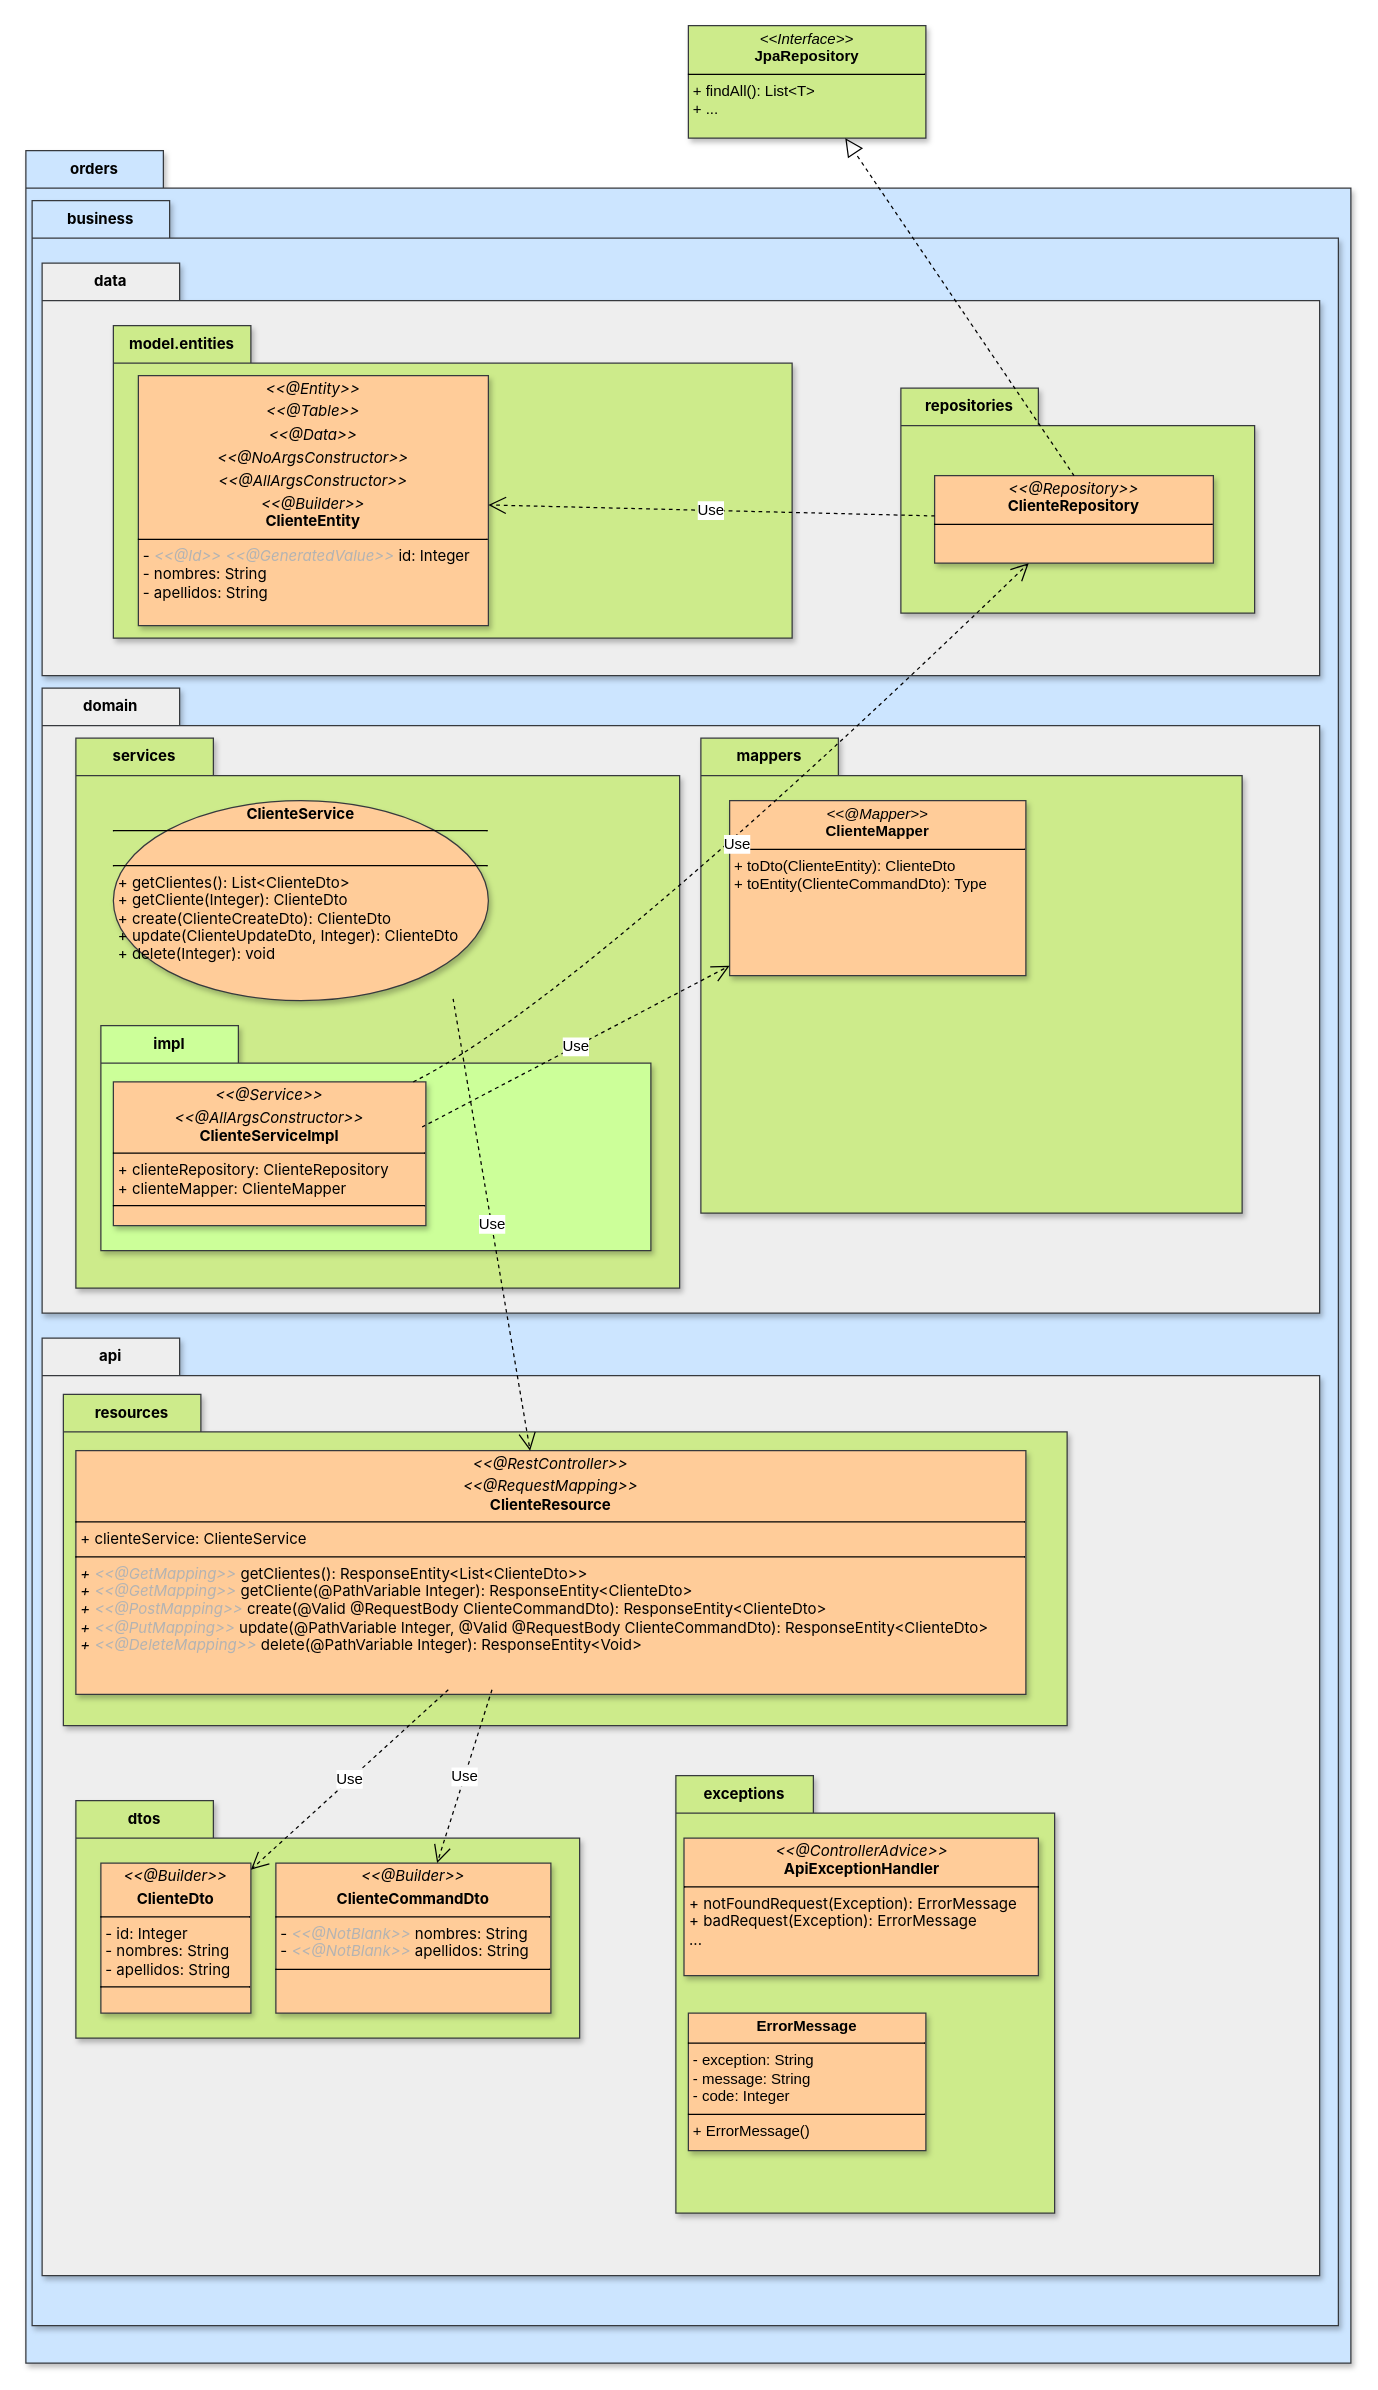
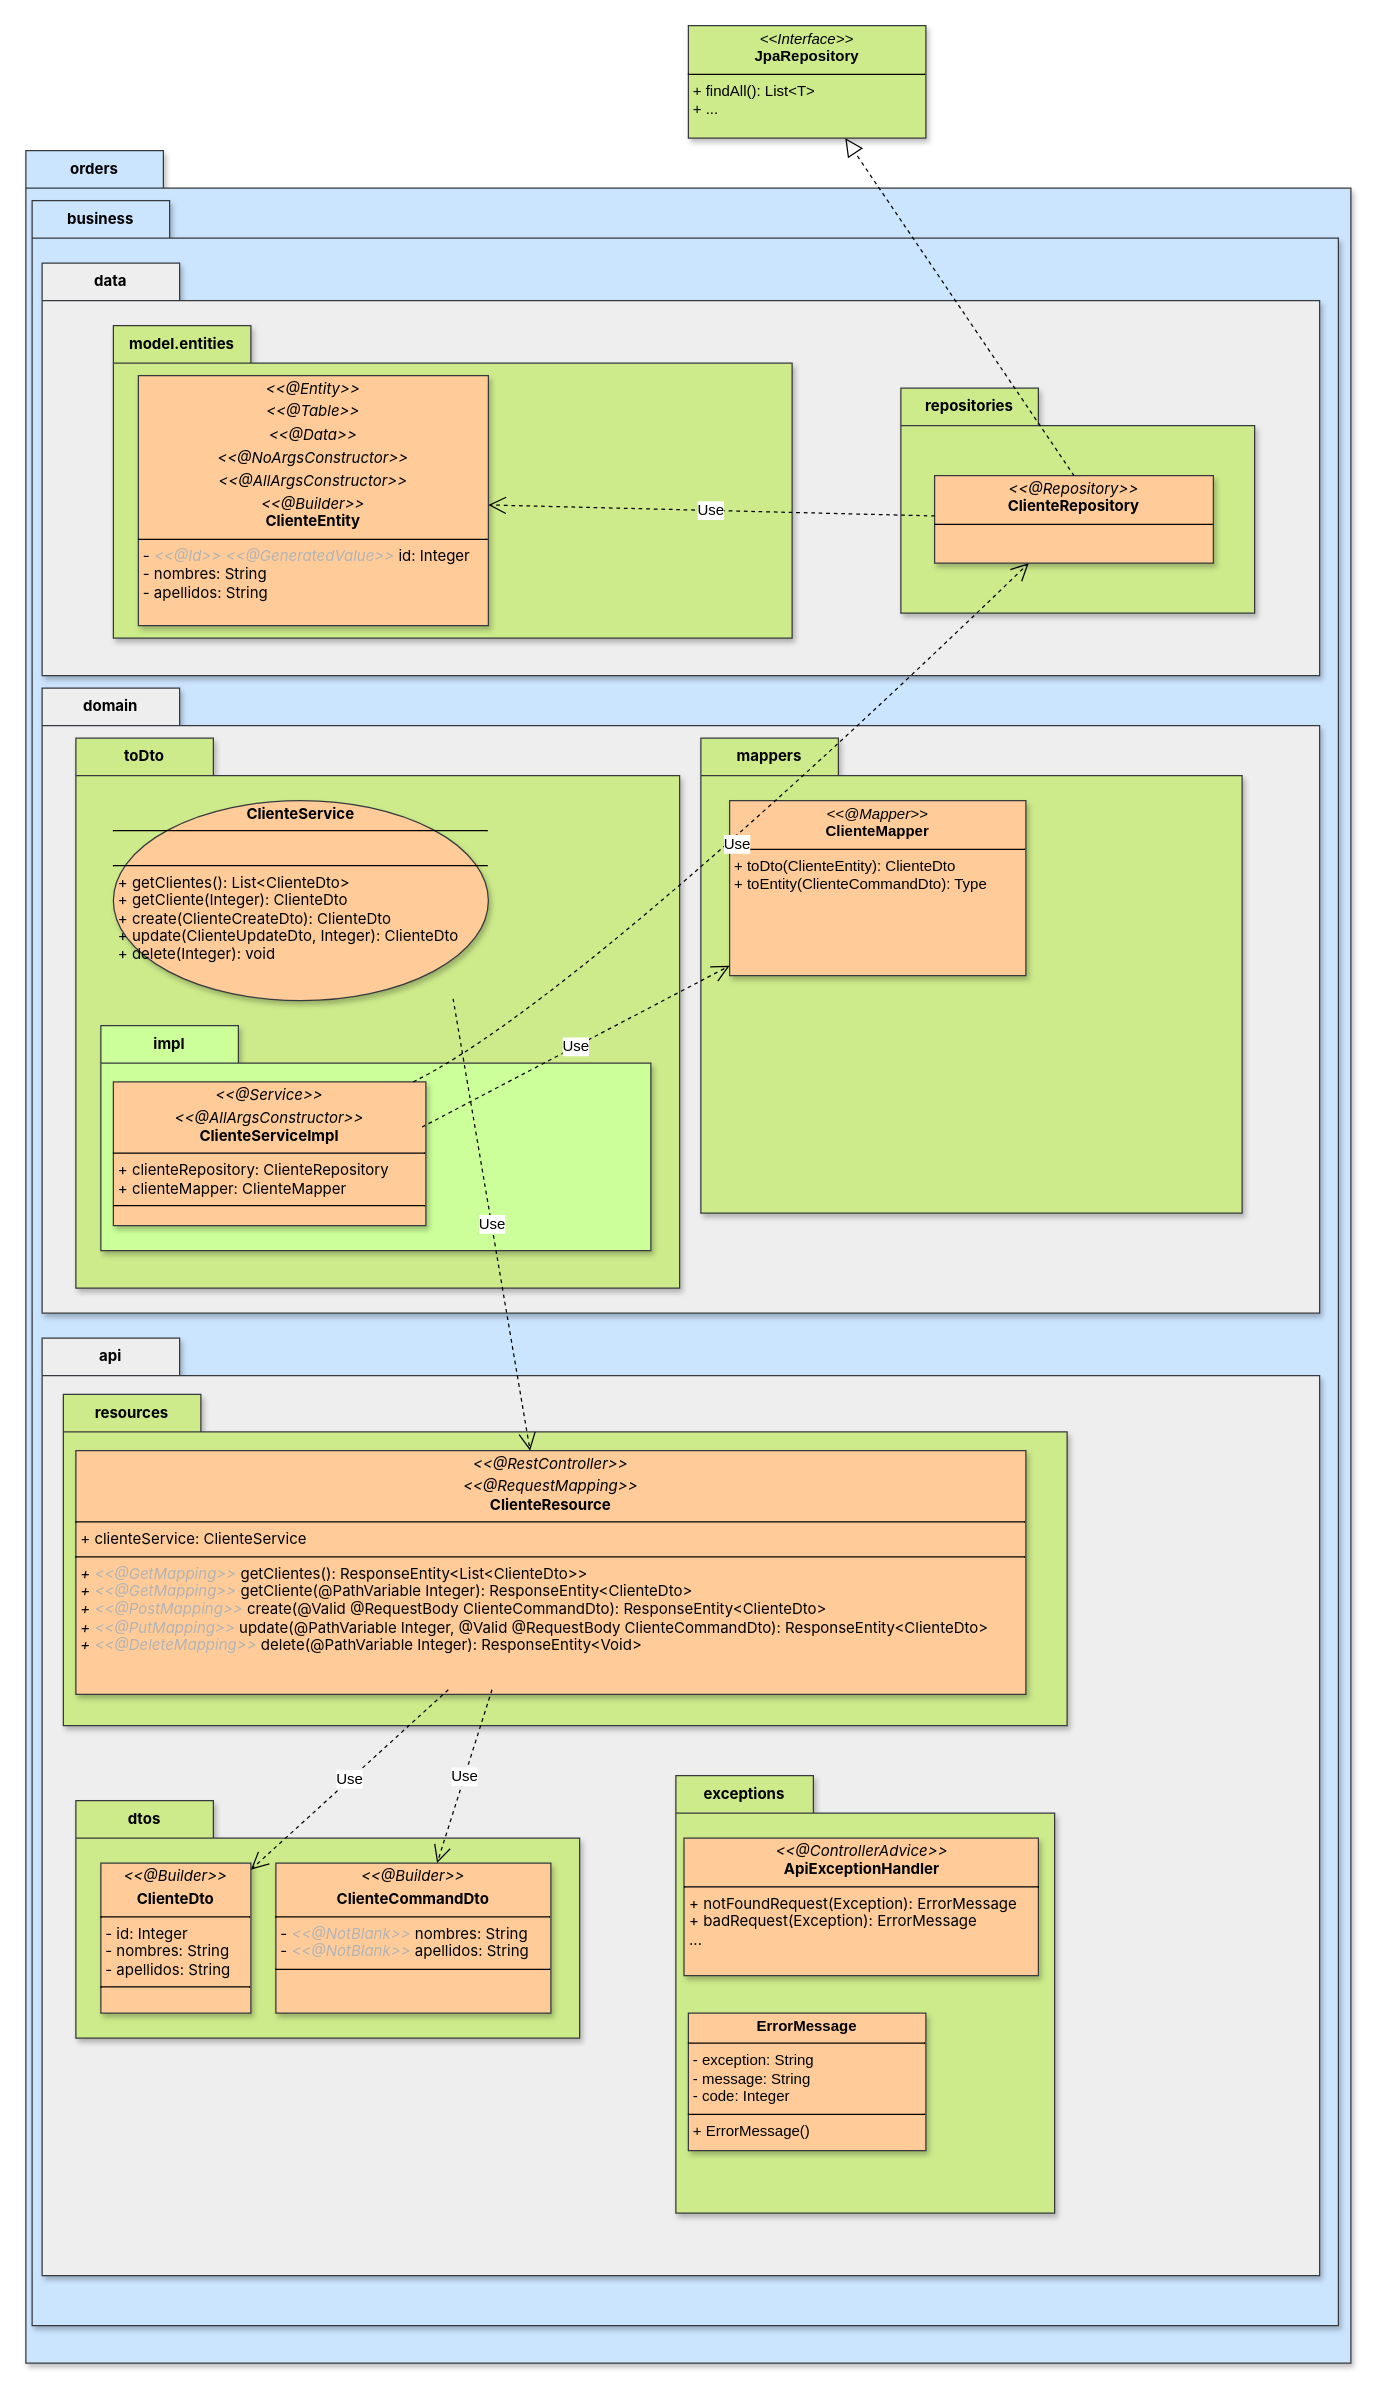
- <mxCell id="11" value="services" style="shape=folder;fontStyle=1;tabWidth=110;tabHeight=30;tabPosition=left;html=1;boundedLbl=1;labelInHeader=1;container=1;collapsible=0;recursiveResize=0;whiteSpace=wrap;fillColor=#cdeb8b;strokeColor=#36393d;shadow=1;fontFamily=Inter;fontSource=https%3A%2F%2Ffonts.googleapis.com%2Fcss%3Ffamily%3DInter;" vertex="1" parent="10"><mxGeometry x="27" y="40" width="483" height="440" as="geometry" /></mxCell>
+ <mxCell id="11" value="toDto" style="shape=folder;fontStyle=1;tabWidth=110;tabHeight=30;tabPosition=left;html=1;boundedLbl=1;labelInHeader=1;container=1;collapsible=0;recursiveResize=0;whiteSpace=wrap;fillColor=#cdeb8b;strokeColor=#36393d;shadow=1;fontFamily=Inter;fontSource=https%3A%2F%2Ffonts.googleapis.com%2Fcss%3Ffamily%3DInter;" vertex="1" parent="10"><mxGeometry x="27" y="40" width="483" height="440" as="geometry" /></mxCell>
